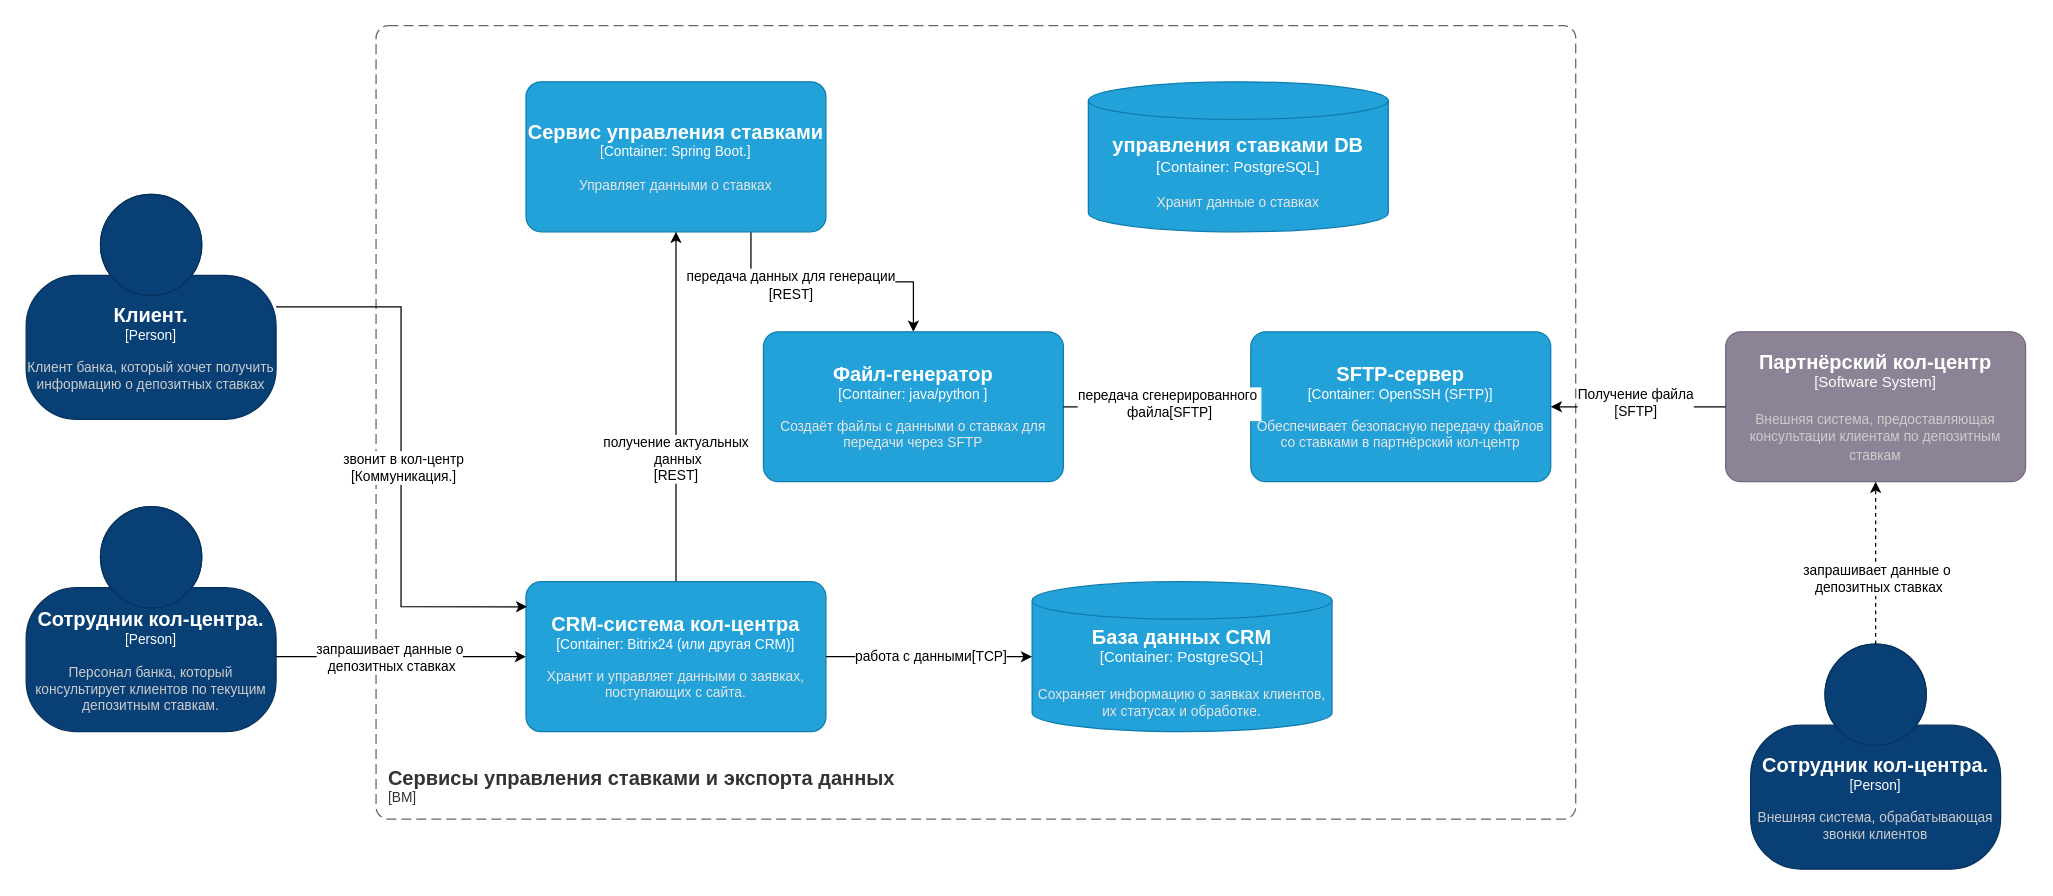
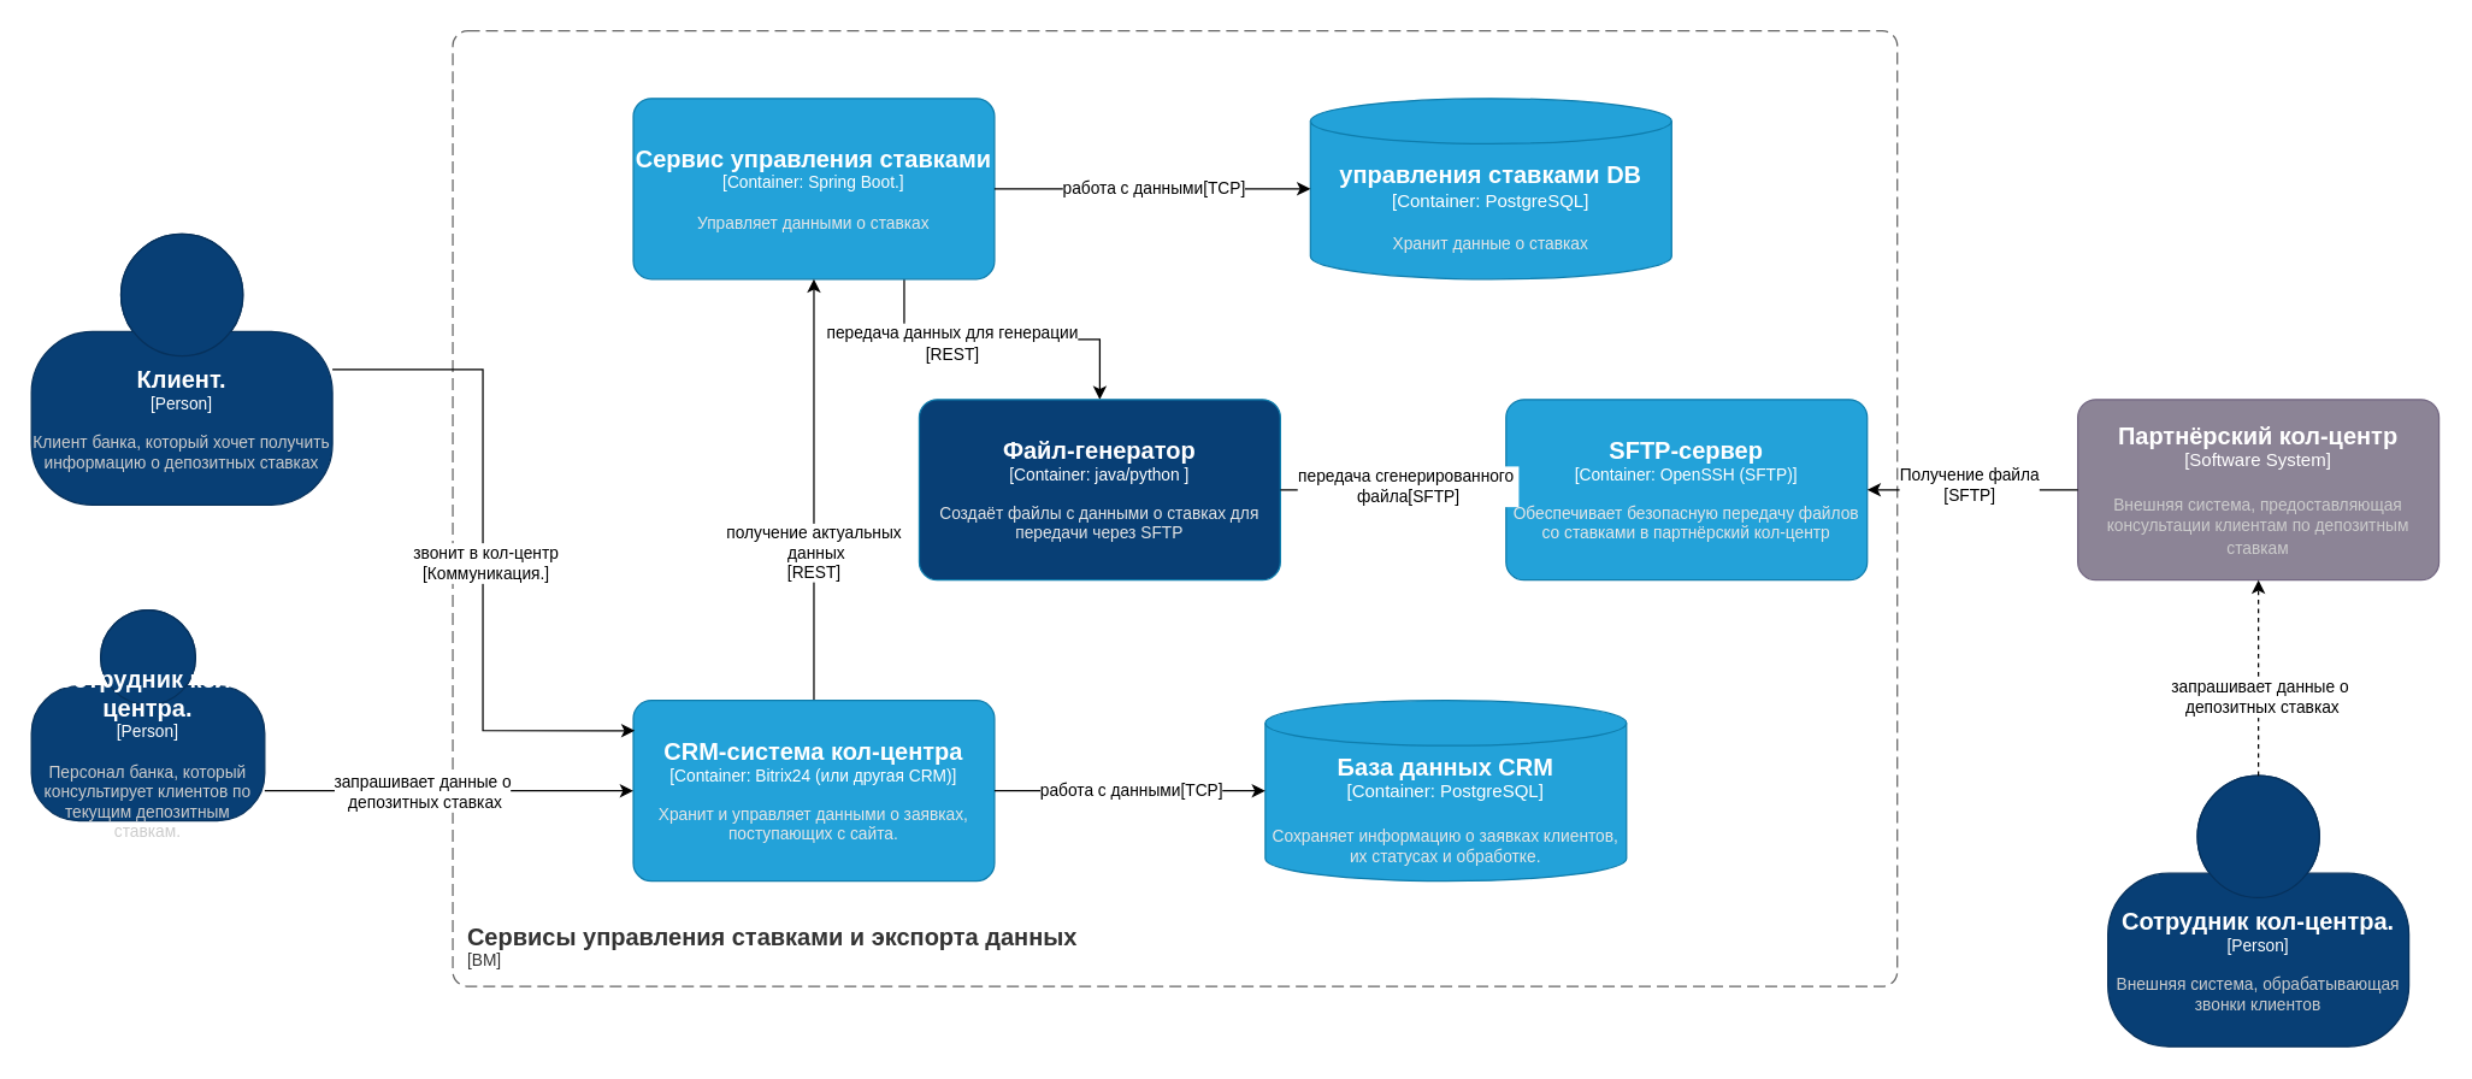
+ <mxCell id="14" style="edgeStyle=orthogonalEdgeStyle;rounded=0;orthogonalLoop=1;jettySize=auto;html=1;exitX=1;exitY=0.5;exitDx=0;exitDy=0;exitPerimeter=0;entryX=0;entryY=0.5;entryDx=0;entryDy=0;entryPerimeter=0;" parent="1" source="4" target="5" edge="1"><mxGeometry relative="1" as="geometry"><mxPoint x="660" y="125" as="sourcePoint" /><mxPoint x="920" y="125" as="targetPoint" /></mxGeometry></mxCell>
+ <mxCell id="15" value="работа с данными[TCP]" style="edgeLabel;html=1;align=center;verticalAlign=middle;resizable=0;points=[];" parent="14" vertex="1" connectable="0"><mxGeometry x="0.002" y="1" relative="1" as="geometry"><mxPoint as="offset" /></mxGeometry></mxCell>
- <mxCell id="6" value="&lt;font style=&quot;font-size: 16px&quot;&gt;&lt;b&gt;Файл-генератор&lt;/b&gt;&lt;/font&gt;&lt;div&gt;[Container: java/python ]&lt;/div&gt;&lt;br&gt;&lt;div&gt;&lt;font style=&quot;font-size: 11px&quot;&gt;&lt;font color=&quot;#E6E6E6&quot;&gt;Создаёт файлы с данными о ставках для передачи через SFTP&lt;/font&gt;&lt;/div&gt;" style="rounded=1;whiteSpace=wrap;html=1;fontSize=11;labelBackgroundColor=none;fillColor=#23A2D9;fontColor=#ffffff;align=center;arcSize=10;strokeColor=#0E7DAD;metaEdit=1;resizable=0;points=[[0.25,0,0],[0.5,0,0],[0.75,0,0],[1,0.25,0],[1,0.5,0],[1,0.75,0],[0.75,1,0],[0.5,1,0],[0.25,1,0],[0,0.75,0],[0,0.5,0],[0,0.25,0]];" parent="1" vertex="1"><mxGeometry x="610" y="265" width="240" height="120" as="geometry" /></mxCell>
+ <mxCell id="6" value="&lt;font style=&quot;font-size: 16px&quot;&gt;&lt;b&gt;Файл-генератор&lt;/b&gt;&lt;/font&gt;&lt;div&gt;[Container: java/python ]&lt;/div&gt;&lt;br&gt;&lt;div&gt;&lt;font style=&quot;font-size: 11px&quot;&gt;&lt;font color=&quot;#E6E6E6&quot;&gt;Создаёт файлы с данными о ставках для передачи через SFTP&lt;/font&gt;&lt;/div&gt;" style="rounded=1;whiteSpace=wrap;html=1;fontSize=11;labelBackgroundColor=none;fillColor=#083f75;fontColor=#ffffff;align=center;arcSize=10;strokeColor=#0E7DAD;metaEdit=1;resizable=0;points=[[0.25,0,0],[0.5,0,0],[0.75,0,0],[1,0.25,0],[1,0.5,0],[1,0.75,0],[0.75,1,0],[0.5,1,0],[0.25,1,0],[0,0.75,0],[0,0.5,0],[0,0.25,0]];" parent="1" vertex="1"><mxGeometry x="610" y="265" width="240" height="120" as="geometry" /></mxCell>
- <mxCell id="21" value="&lt;font style=&quot;font-size: 16px&quot;&gt;&lt;b&gt;Сотрудник кол-центра.&lt;/b&gt;&lt;/font&gt;&lt;div&gt;[Person]&lt;/div&gt;&lt;br&gt;&lt;div&gt;&lt;font style=&quot;font-size: 11px&quot;&gt;&lt;font color=&quot;#cccccc&quot;&gt;Персонал банка, который консультирует клиентов по текущим депозитным ставкам.&lt;/font&gt;&lt;/div&gt;" style="html=1;fontSize=11;dashed=0;whiteSpace=wrap;fillColor=#083F75;strokeColor=#06315C;fontColor=#ffffff;shape=mxgraph.c4.person2;align=center;metaEdit=1;points=[[0.5,0,0],[1,0.5,0],[1,0.75,0],[0.75,1,0],[0.5,1,0],[0.25,1,0],[0,0.75,0],[0,0.5,0]];resizable=0;" parent="1" vertex="1"><mxGeometry x="20" y="405" width="200" height="180" as="geometry" /></mxCell>
+ <mxCell id="21" value="&lt;font style=&quot;font-size: 16px&quot;&gt;&lt;b&gt;Сотрудник кол-центра.&lt;/b&gt;&lt;/font&gt;&lt;div&gt;[Person]&lt;/div&gt;&lt;br&gt;&lt;div&gt;&lt;font style=&quot;font-size: 11px&quot;&gt;&lt;font color=&quot;#cccccc&quot;&gt;Персонал банка, который консультирует клиентов по текущим депозитным ставкам.&lt;/font&gt;&lt;/div&gt;" style="html=1;fontSize=11;dashed=0;whiteSpace=wrap;fillColor=#083F75;strokeColor=#06315C;fontColor=#ffffff;shape=mxgraph.c4.person2;align=center;metaEdit=1;points=[[0.5,0,0],[1,0.5,0],[1,0.75,0],[0.75,1,0],[0.5,1,0],[0.25,1,0],[0,0.75,0],[0,0.5,0]];resizable=0;" parent="1" vertex="1"><mxGeometry x="20" y="405" width="155" height="140" as="geometry" /></mxCell>
- <mxCell id="11" value="&lt;font style=&quot;font-size: 16px&quot;&gt;&lt;b&gt;База данных CRM&lt;/b&gt;&lt;/font&gt;&lt;div&gt;[Container:&amp;nbsp;PostgreSQL]&lt;/div&gt;&lt;br&gt;&lt;div&gt;&lt;font style=&quot;font-size: 11px&quot;&gt;&lt;font color=&quot;#E6E6E6&quot;&gt;Сохраняет информацию о заявках клиентов, их статусах и обработке.&lt;/font&gt;&lt;/div&gt;" style="shape=cylinder3;size=15;whiteSpace=wrap;html=1;boundedLbl=1;rounded=0;labelBackgroundColor=none;fillColor=#23A2D9;fontSize=12;fontColor=#ffffff;align=center;strokeColor=#0E7DAD;metaEdit=1;points=[[0.5,0,0],[1,0.25,0],[1,0.5,0],[1,0.75,0],[0.5,1,0],[0,0.75,0],[0,0.5,0],[0,0.25,0]];resizable=0;" parent="1" vertex="1"><mxGeometry x="825" y="465" width="240" height="120" as="geometry" /></mxCell>
+ <mxCell id="11" value="&lt;font style=&quot;font-size: 16px&quot;&gt;&lt;b&gt;База данных CRM&lt;/b&gt;&lt;/font&gt;&lt;div&gt;[Container:&amp;nbsp;PostgreSQL]&lt;/div&gt;&lt;br&gt;&lt;div&gt;&lt;font style=&quot;font-size: 11px&quot;&gt;&lt;font color=&quot;#E6E6E6&quot;&gt;Сохраняет информацию о заявках клиентов, их статусах и обработке.&lt;/font&gt;&lt;/div&gt;" style="shape=cylinder3;size=15;whiteSpace=wrap;html=1;boundedLbl=1;rounded=0;labelBackgroundColor=none;fillColor=#23A2D9;fontSize=12;fontColor=#ffffff;align=center;strokeColor=#0E7DAD;metaEdit=1;points=[[0.5,0,0],[1,0.25,0],[1,0.5,0],[1,0.75,0],[0.5,1,0],[0,0.75,0],[0,0.5,0],[0,0.25,0]];resizable=0;" parent="1" vertex="1"><mxGeometry x="840" y="465" width="240" height="120" as="geometry" /></mxCell>
